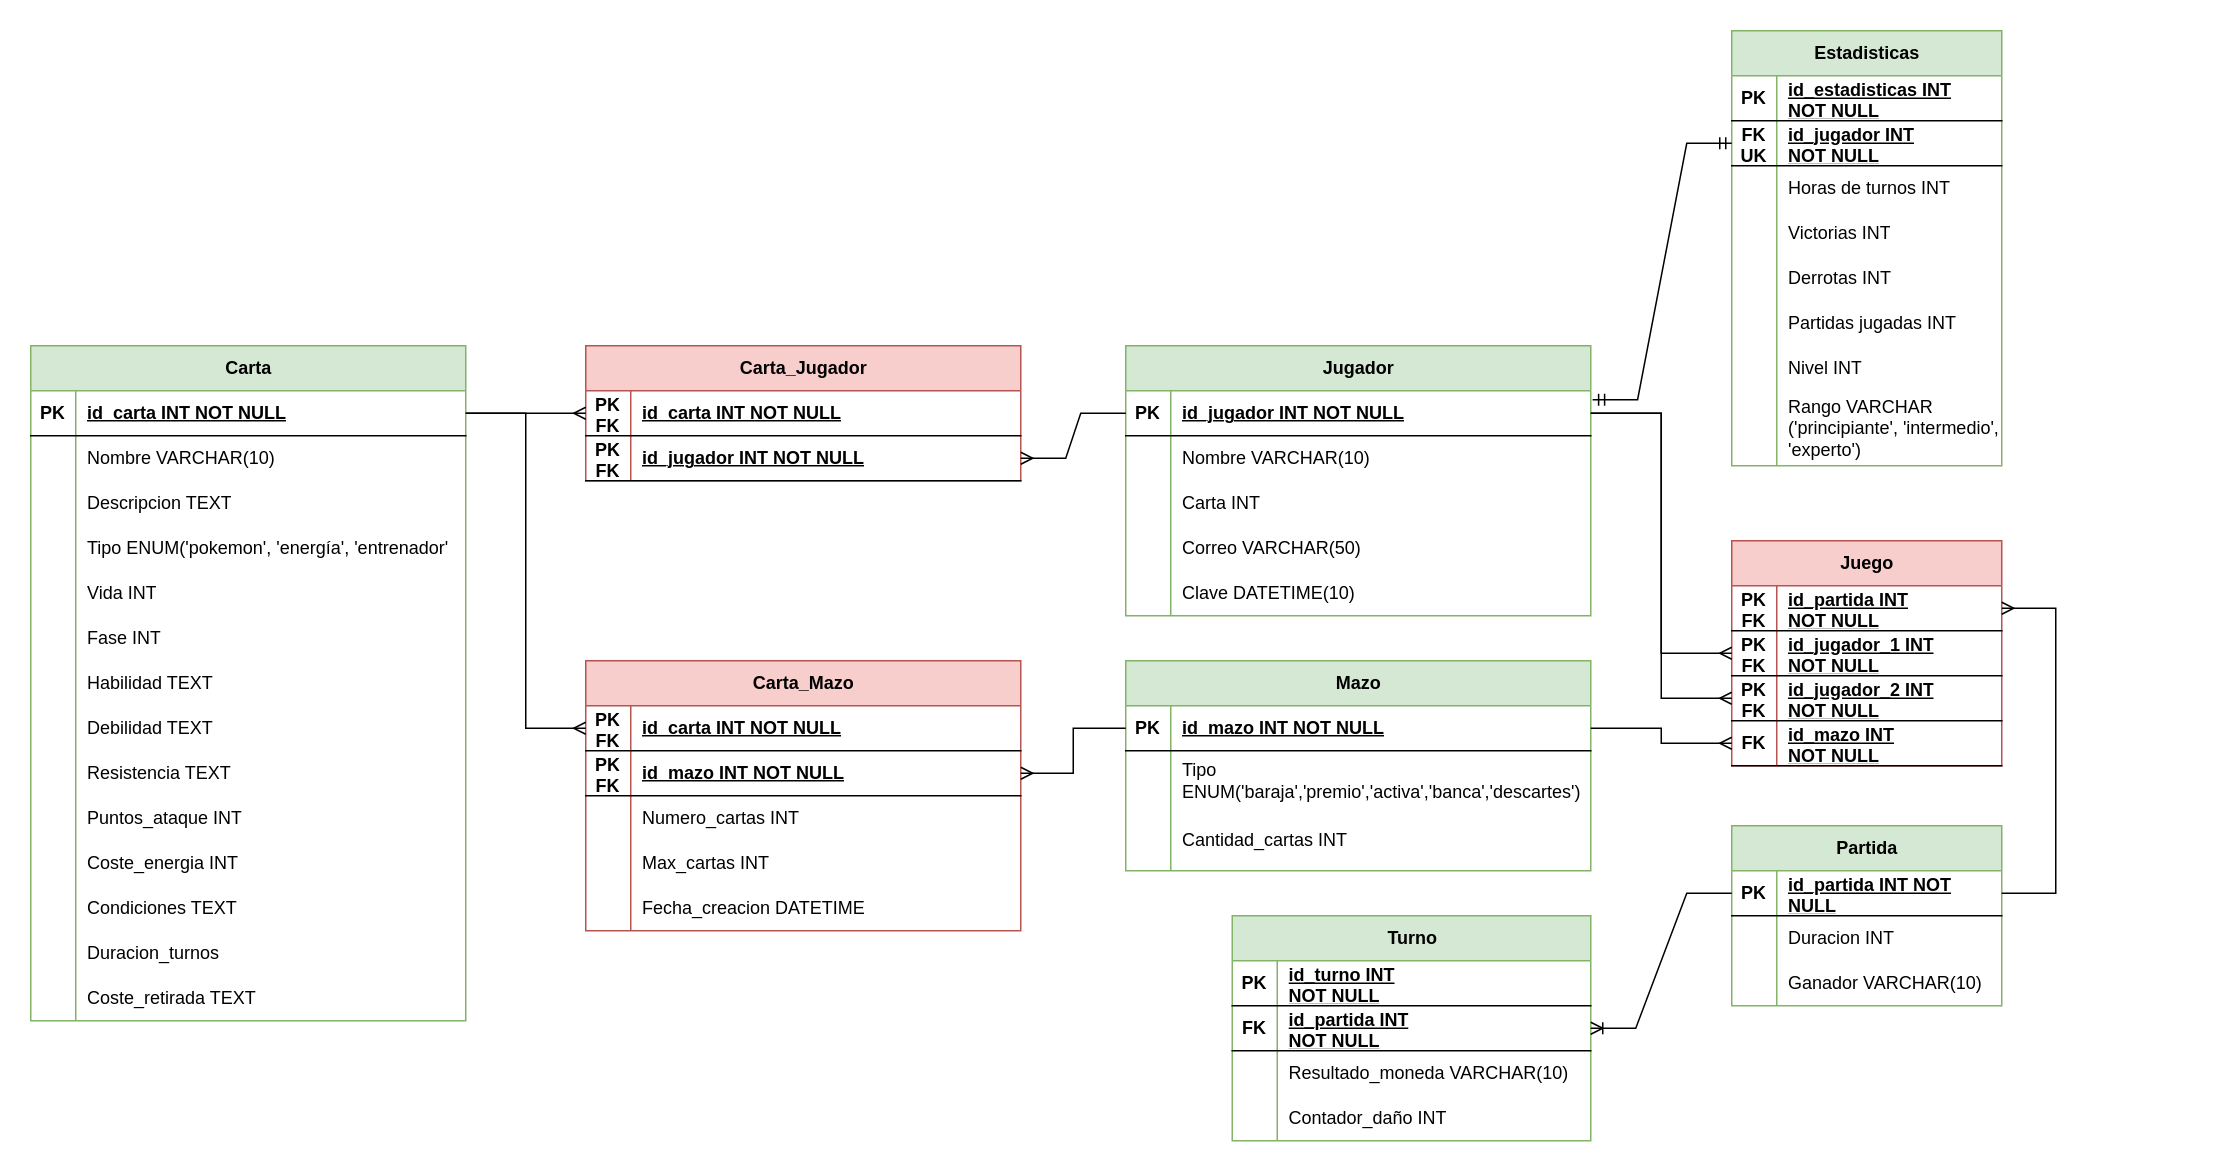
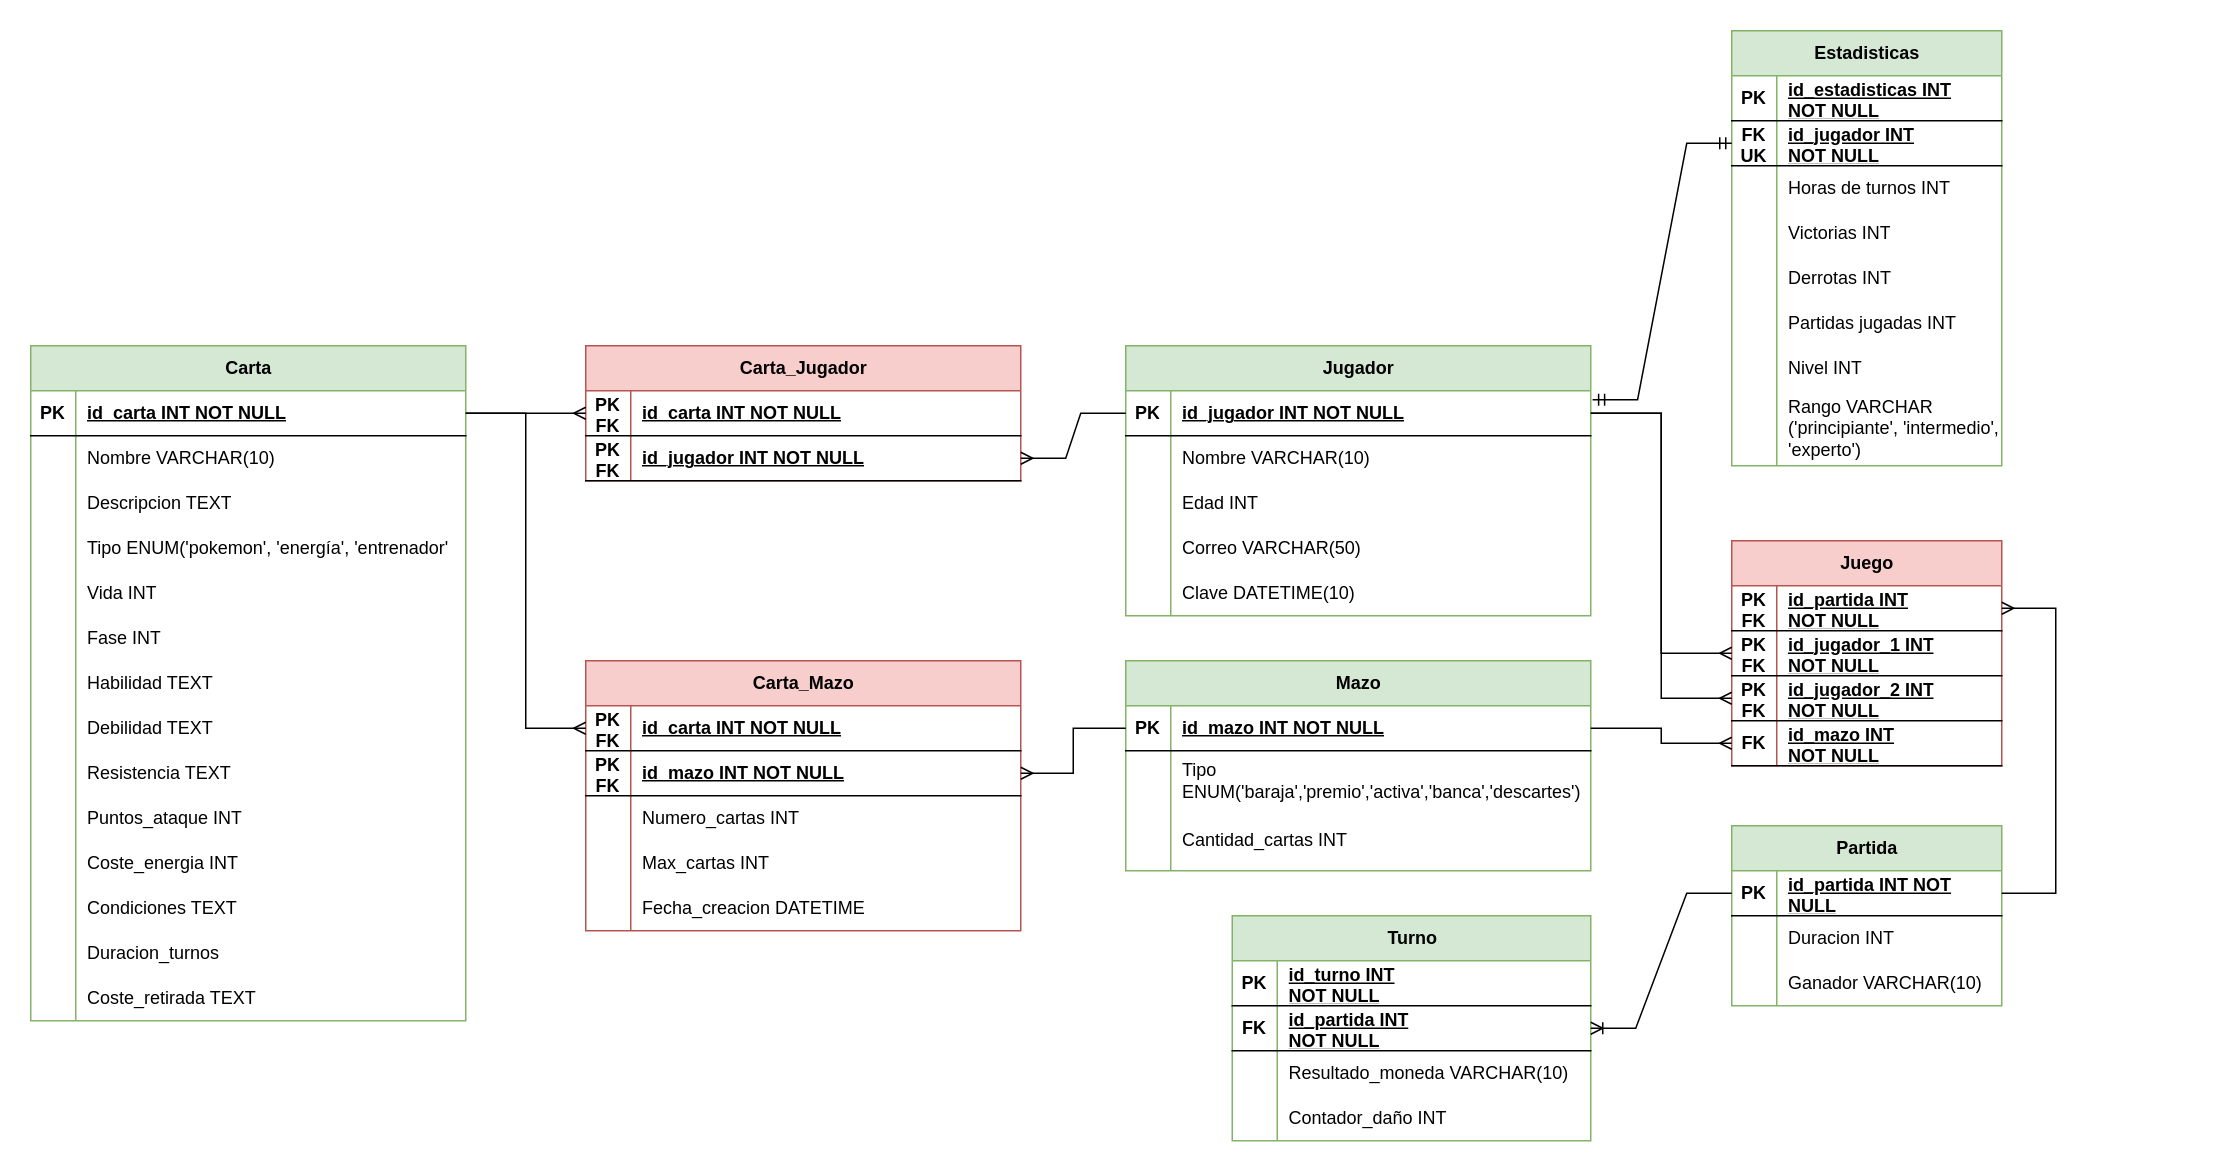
- <mxCell id="11" value="Carta INT" style="shape=partialRectangle;connectable=0;fillColor=none;top=0;left=0;bottom=0;right=0;align=left;spacingLeft=6;overflow=hidden;whiteSpace=wrap;html=1;" vertex="1" parent="9"><mxGeometry x="30" width="280" height="30" as="geometry"><mxRectangle width="280" height="30" as="alternateBounds" /></mxGeometry></mxCell>
+ <mxCell id="11" value="Edad INT" style="shape=partialRectangle;connectable=0;fillColor=none;top=0;left=0;bottom=0;right=0;align=left;spacingLeft=6;overflow=hidden;whiteSpace=wrap;html=1;" vertex="1" parent="9"><mxGeometry x="30" width="280" height="30" as="geometry"><mxRectangle width="280" height="30" as="alternateBounds" /></mxGeometry></mxCell>
